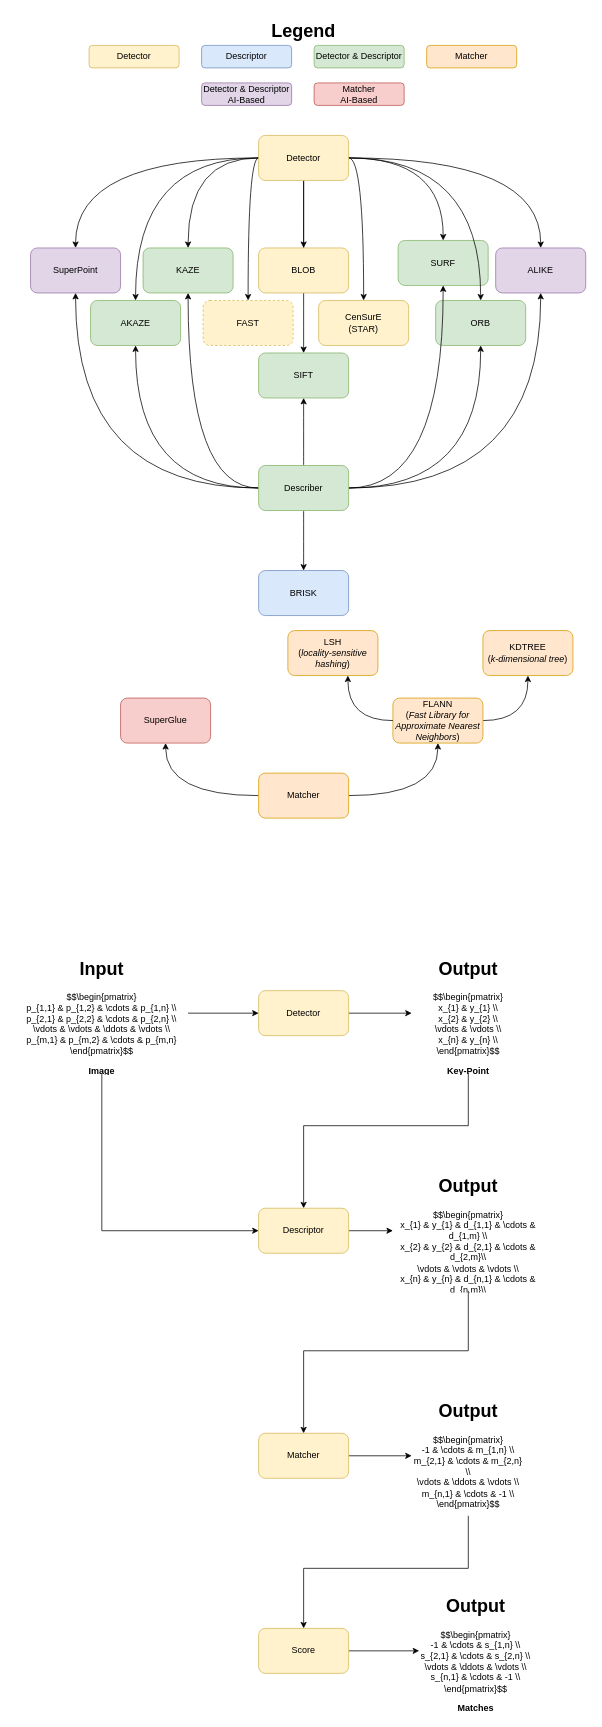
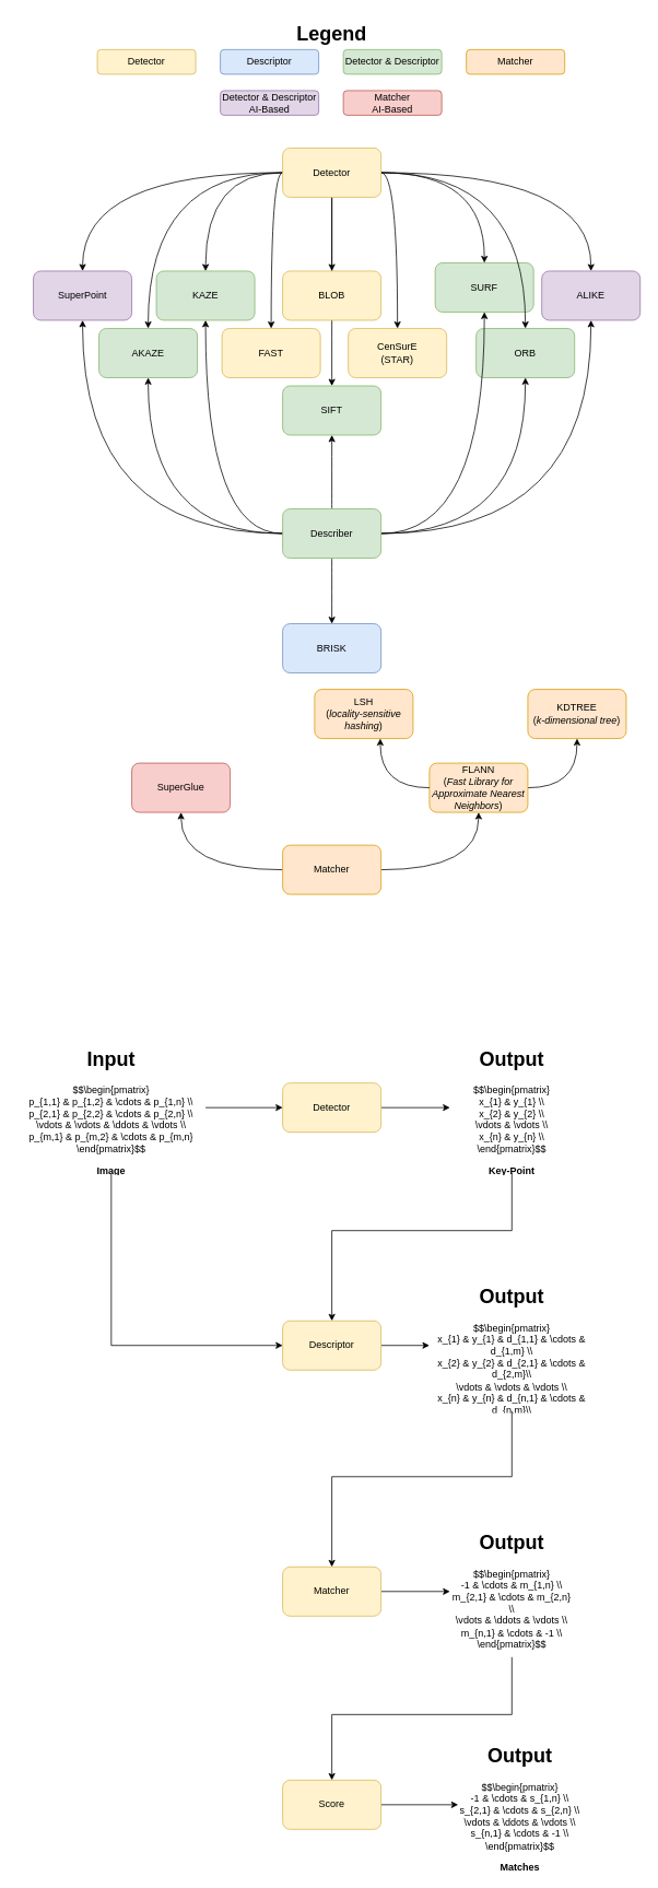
- <mxCell id="4" value="FAST" style="rounded=1;whiteSpace=wrap;html=1;fillColor=#fff2cc;strokeColor=#d6b656;dashed=1;" parent="1" vertex="1"><mxGeometry x="270" y="400" width="120" height="60" as="geometry" /></mxCell>
+ <mxCell id="4" value="FAST" style="rounded=1;whiteSpace=wrap;html=1;fillColor=#fff2cc;strokeColor=#d6b656;" parent="1" vertex="1"><mxGeometry x="270" y="400" width="120" height="60" as="geometry" /></mxCell>
